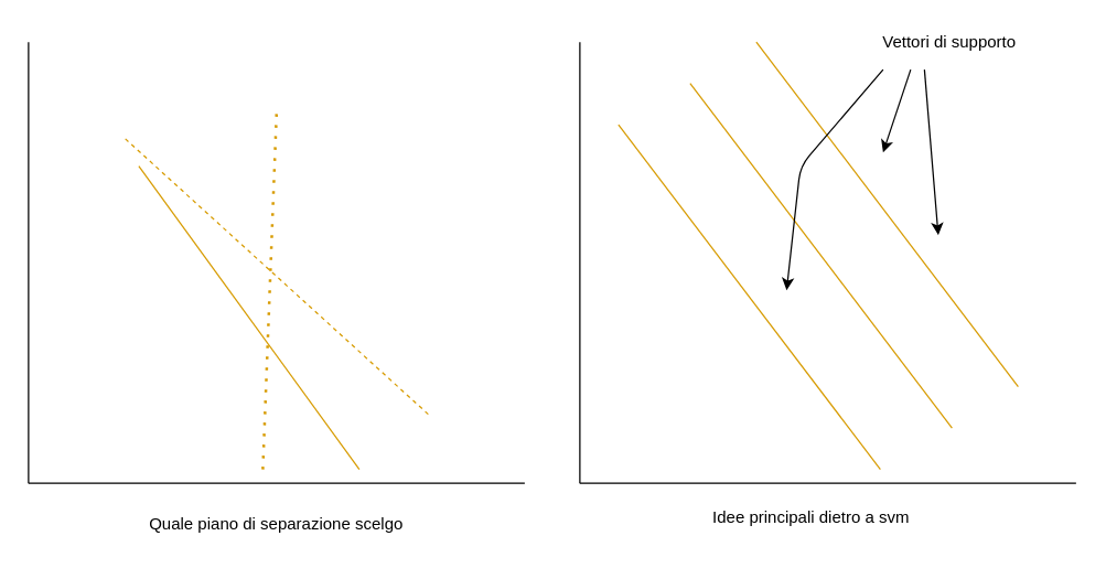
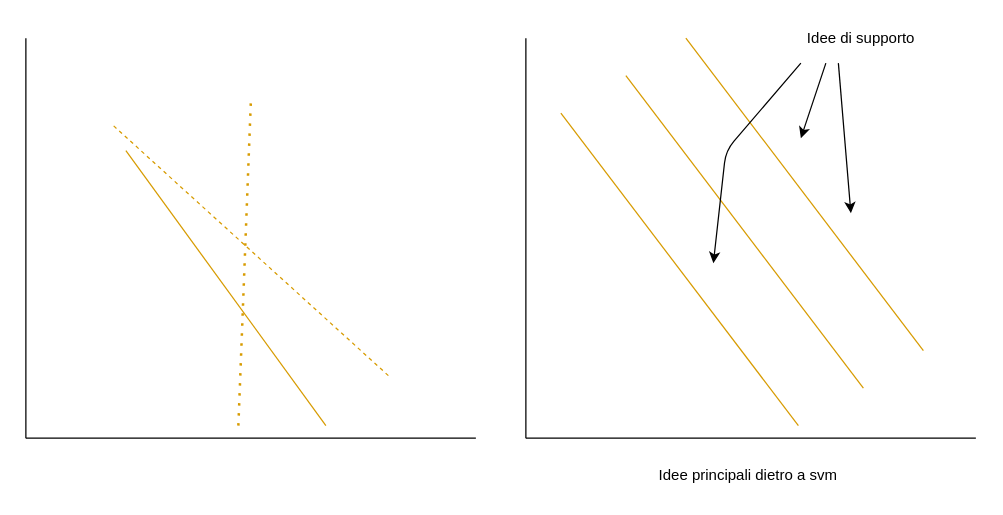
- <mxCell id="45" value="Vettori di supporto&amp;nbsp;" style="text;html=1;strokeColor=none;fillColor=none;align=center;verticalAlign=middle;whiteSpace=wrap;rounded=0;" parent="1" vertex="1"><mxGeometry x="610" y="20" width="160" height="20" as="geometry" /></mxCell>
+ <mxCell id="45" value="Idee di supporto&amp;nbsp;" style="text;html=1;strokeColor=none;fillColor=none;align=center;verticalAlign=middle;whiteSpace=wrap;rounded=0;" parent="1" vertex="1"><mxGeometry x="610" y="20" width="160" height="20" as="geometry" /></mxCell>
- <mxCell id="50" value="Idee principali dietro a svm" style="text;html=1;strokeColor=none;fillColor=none;align=center;verticalAlign=middle;whiteSpace=wrap;rounded=0;" vertex="1" parent="1"><mxGeometry x="408" y="365" width="360" height="20" as="geometry" /></mxCell>
+ <mxCell id="50" value="Idee principali dietro a svm" style="text;html=1;strokeColor=none;fillColor=none;align=center;verticalAlign=middle;whiteSpace=wrap;rounded=0;" vertex="1" parent="1"><mxGeometry x="418" y="370" width="360" height="20" as="geometry" /></mxCell>
- <mxCell id="49" value="Quale piano di separazione scelgo" style="text;html=1;strokeColor=none;fillColor=none;align=center;verticalAlign=middle;whiteSpace=wrap;rounded=0;" vertex="1" parent="1"><mxGeometry x="20" y="370" width="360" height="20" as="geometry" /></mxCell>
